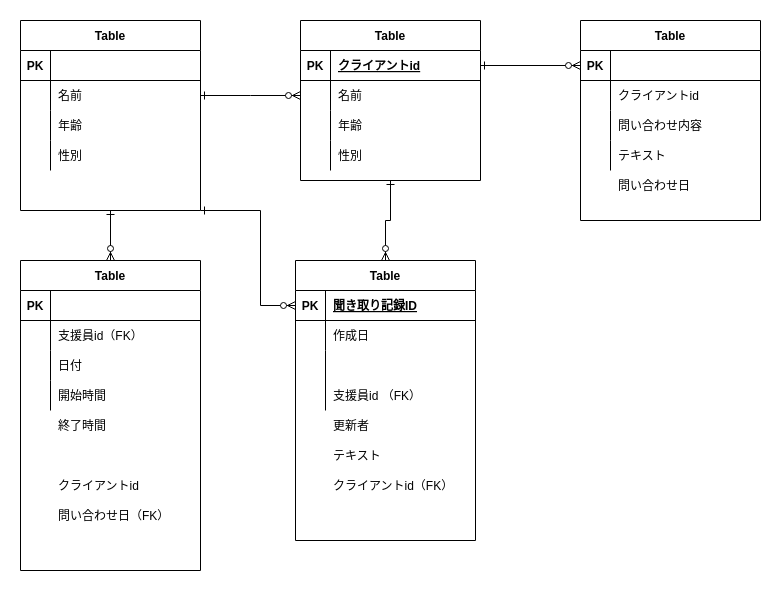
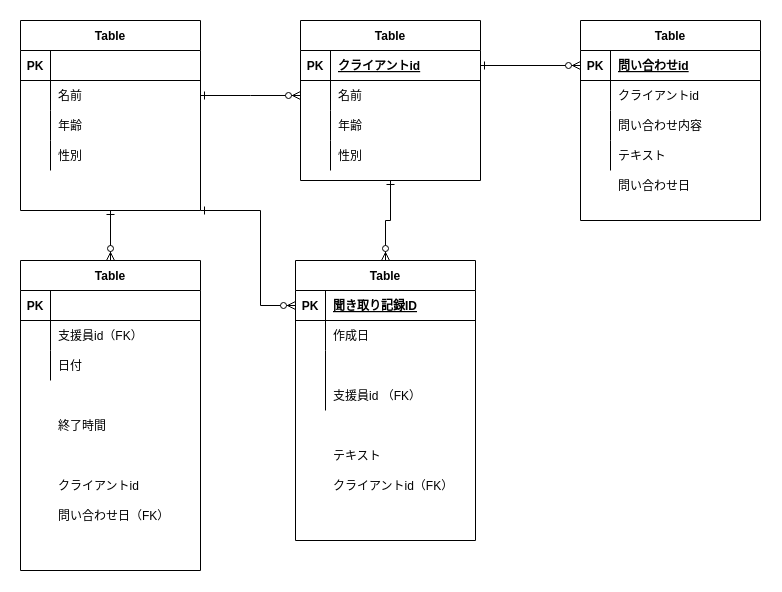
+ <mxCell id="48" value="問い合わせid" style="shape=partialRectangle;connectable=0;fillColor=none;top=0;left=0;bottom=0;right=0;align=left;spacingLeft=6;fontStyle=5;overflow=hidden;" vertex="1" parent="46"><mxGeometry x="30" width="150" height="30" as="geometry" /></mxCell>
- <mxCell id="41" value="開始時間" style="shape=partialRectangle;connectable=0;fillColor=none;top=0;left=0;bottom=0;right=0;align=left;spacingLeft=6;overflow=hidden;" vertex="1" parent="39"><mxGeometry x="30" width="150" height="30" as="geometry" /></mxCell>
- <mxCell id="78" value="更新者" style="shape=partialRectangle;connectable=0;fillColor=none;top=0;left=0;bottom=0;right=0;align=left;spacingLeft=6;overflow=hidden;" vertex="1" parent="76"><mxGeometry x="30" width="150" height="30" as="geometry" /></mxCell>
